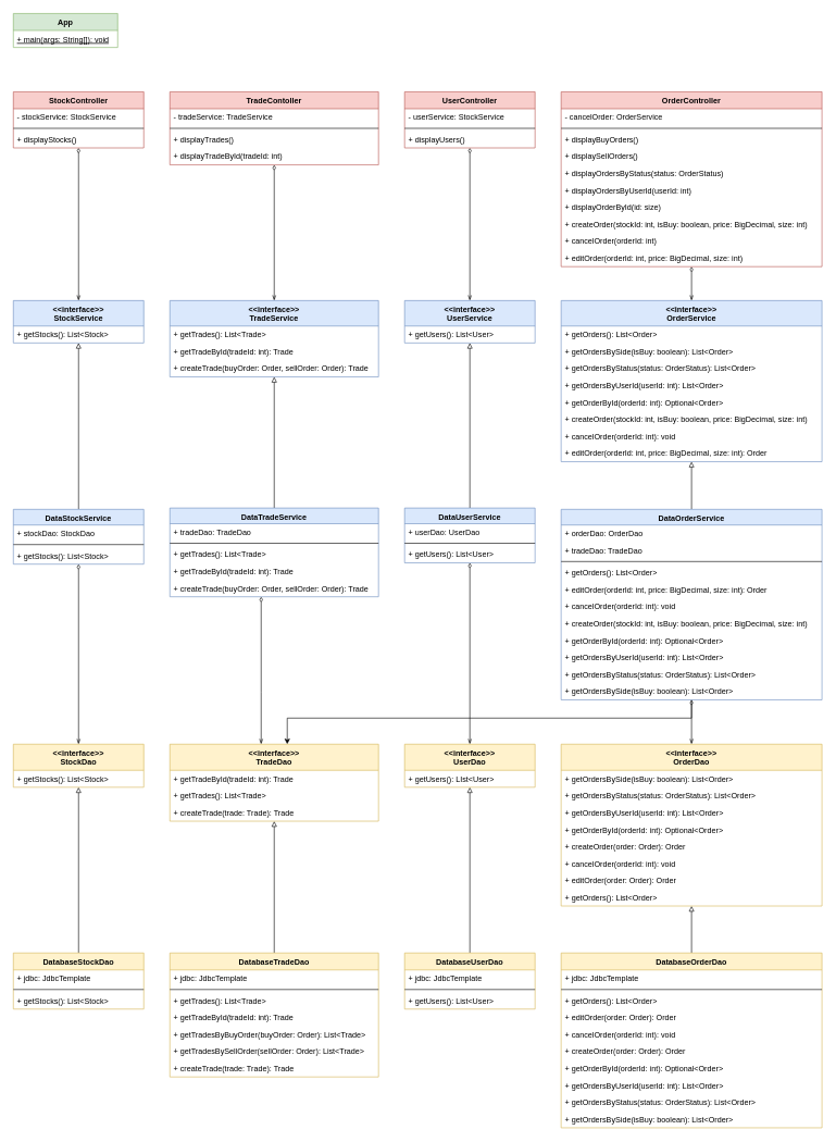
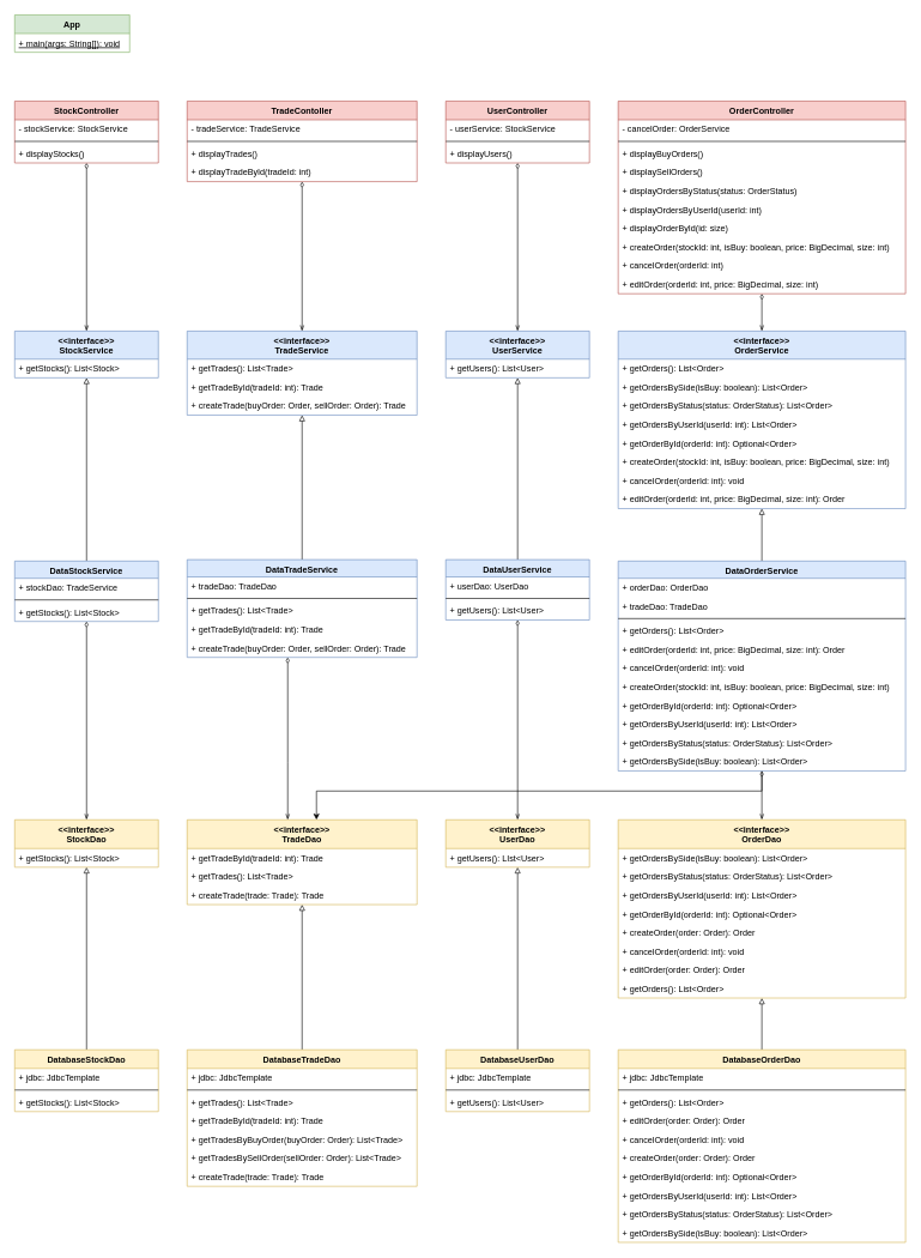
- <mxCell id="129" value="+ stockDao: StockDao" style="text;strokeColor=none;fillColor=none;align=left;verticalAlign=top;spacingLeft=4;spacingRight=4;overflow=hidden;rotatable=0;points=[[0,0.5],[1,0.5]];portConstraint=eastwest;" parent="128" vertex="1"><mxGeometry y="24" width="200" height="26" as="geometry" /></mxCell>
+ <mxCell id="129" value="+ stockDao: TradeService" style="text;strokeColor=none;fillColor=none;align=left;verticalAlign=top;spacingLeft=4;spacingRight=4;overflow=hidden;rotatable=0;points=[[0,0.5],[1,0.5]];portConstraint=eastwest;" parent="128" vertex="1"><mxGeometry y="24" width="200" height="26" as="geometry" /></mxCell>
